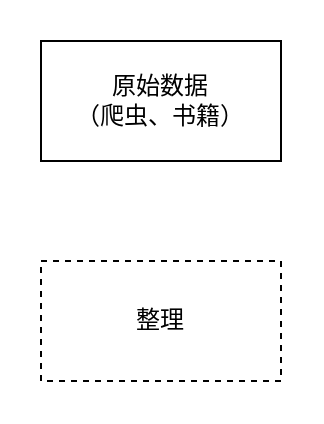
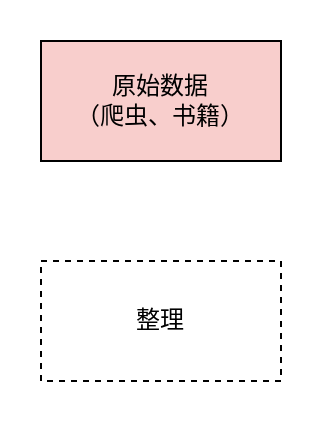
- <mxCell id="2" value="原始数据&lt;br&gt;（爬虫、书籍）" style="rounded=0;whiteSpace=wrap;html=1;" vertex="1" parent="1"><mxGeometry x="20" y="20" width="120" height="60" as="geometry" /></mxCell>
+ <mxCell id="2" value="原始数据&lt;br&gt;（爬虫、书籍）" style="rounded=0;whiteSpace=wrap;html=1;fillColor=#f8cecc;" vertex="1" parent="1"><mxGeometry x="20" y="20" width="120" height="60" as="geometry" /></mxCell>
